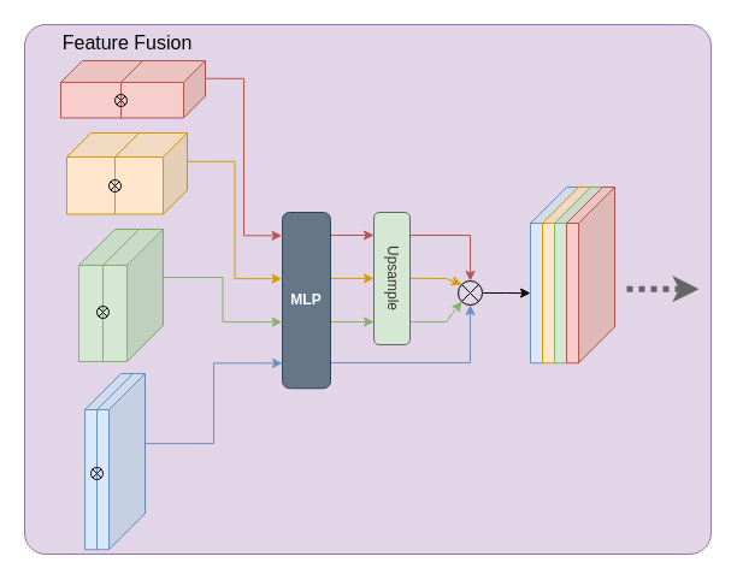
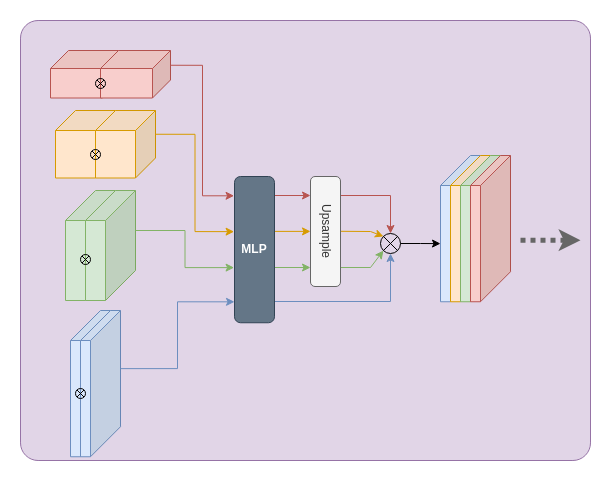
- <mxCell id="3" value="&lt;font style=&quot;font-size: 16px;&quot;&gt;Feature Fusion&lt;/font&gt;" style="text;html=1;align=center;verticalAlign=middle;resizable=0;points=[];autosize=1;strokeColor=none;fillColor=none;" vertex="1" parent="1"><mxGeometry x="40" y="20" width="130" height="30" as="geometry" /></mxCell>
- <mxCell id="53" value="Upsample" style="rounded=1;whiteSpace=wrap;html=1;fillColor=#d5e8d4;fontColor=#333333;strokeColor=#666666;textDirection=vertical-lr;" vertex="1" parent="1"><mxGeometry x="310" y="176" width="30" height="110" as="geometry" /></mxCell>
+ <mxCell id="53" value="Upsample" style="rounded=1;whiteSpace=wrap;html=1;fillColor=#f5f5f5;fontColor=#333333;strokeColor=#666666;textDirection=vertical-lr;" vertex="1" parent="1"><mxGeometry x="310" y="176" width="30" height="110" as="geometry" /></mxCell>
